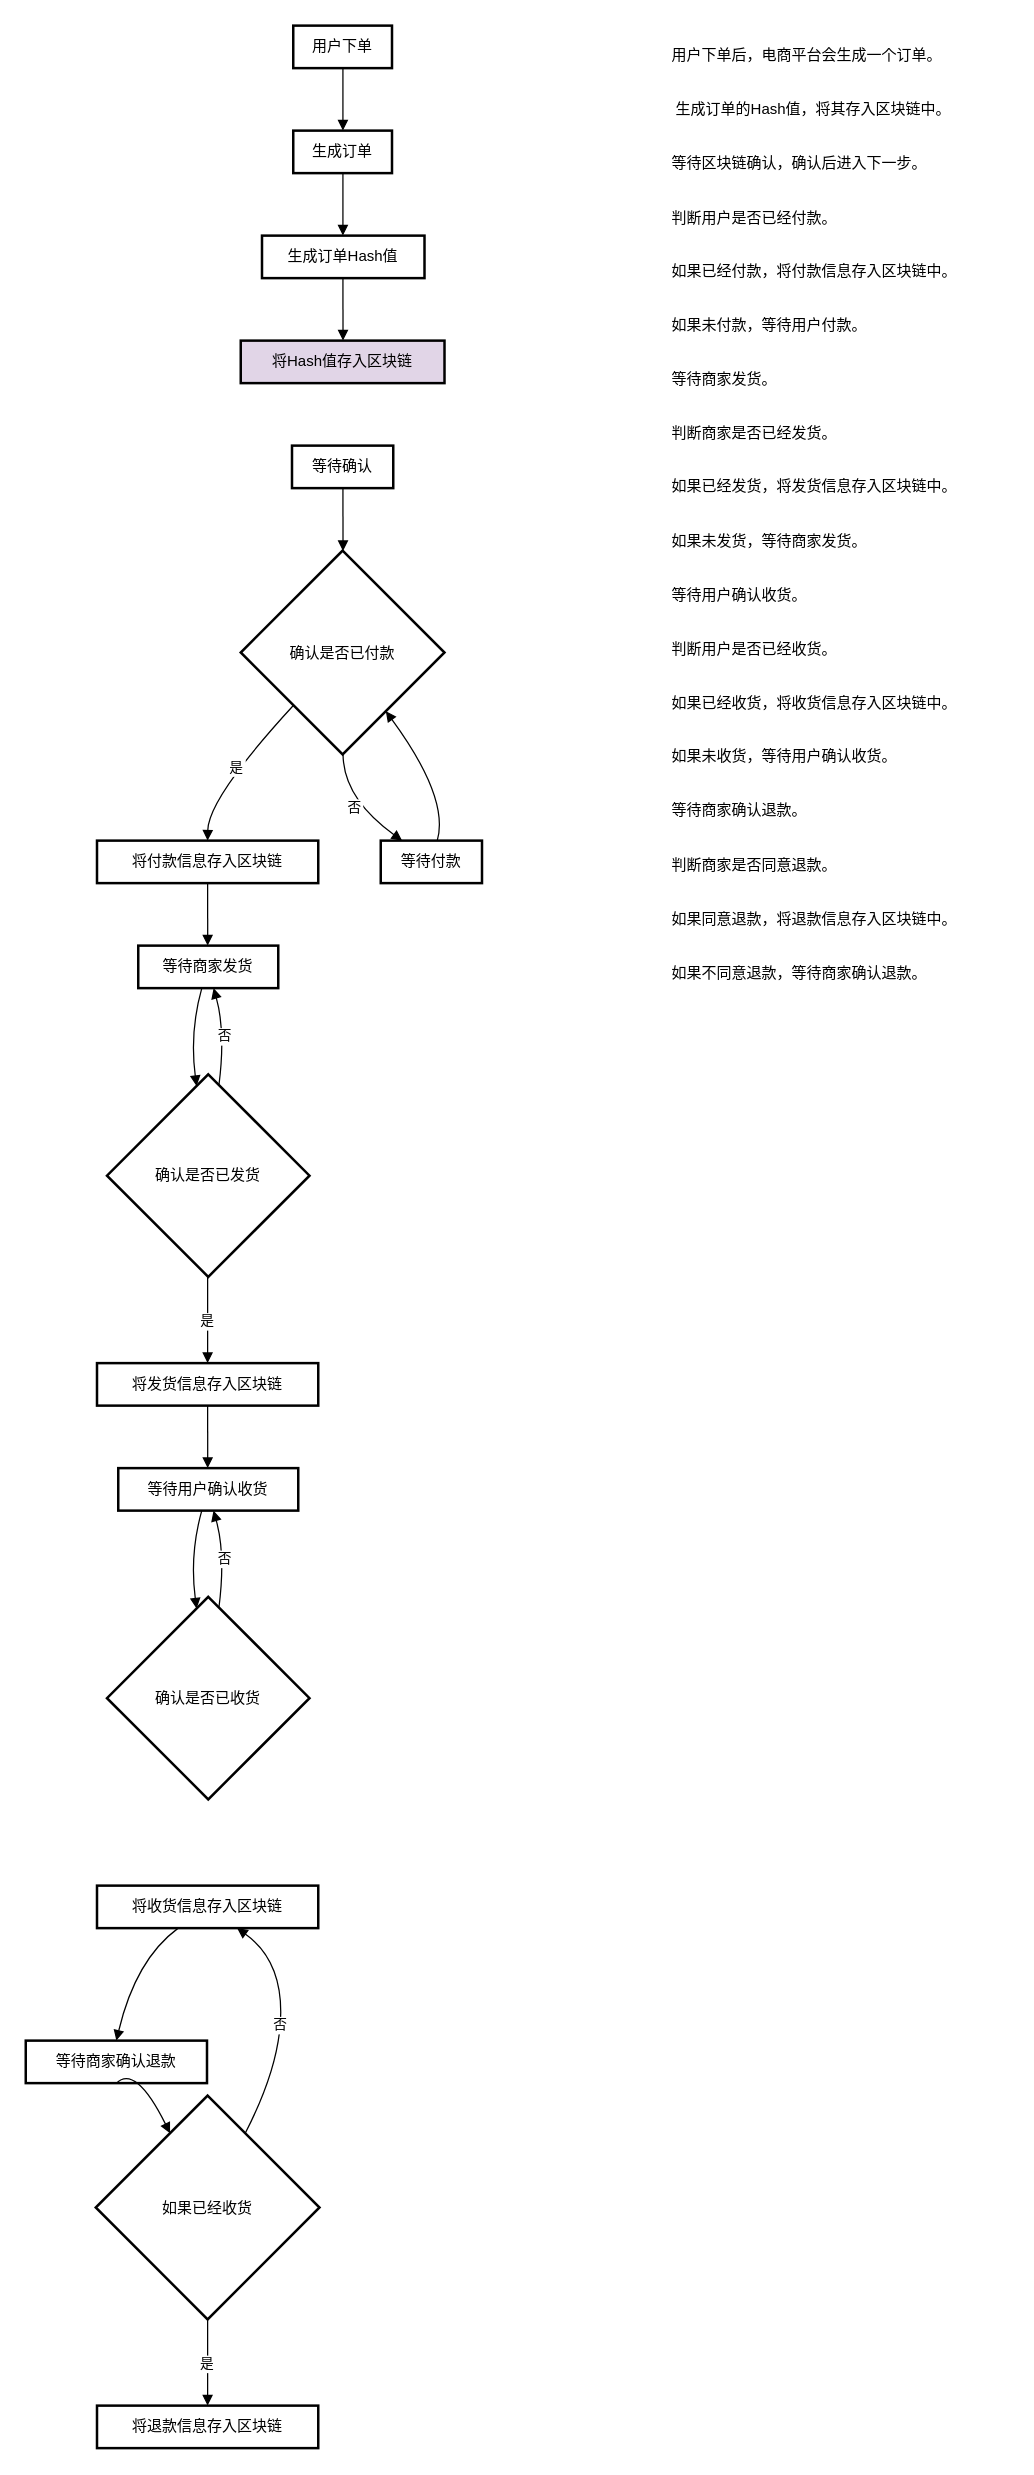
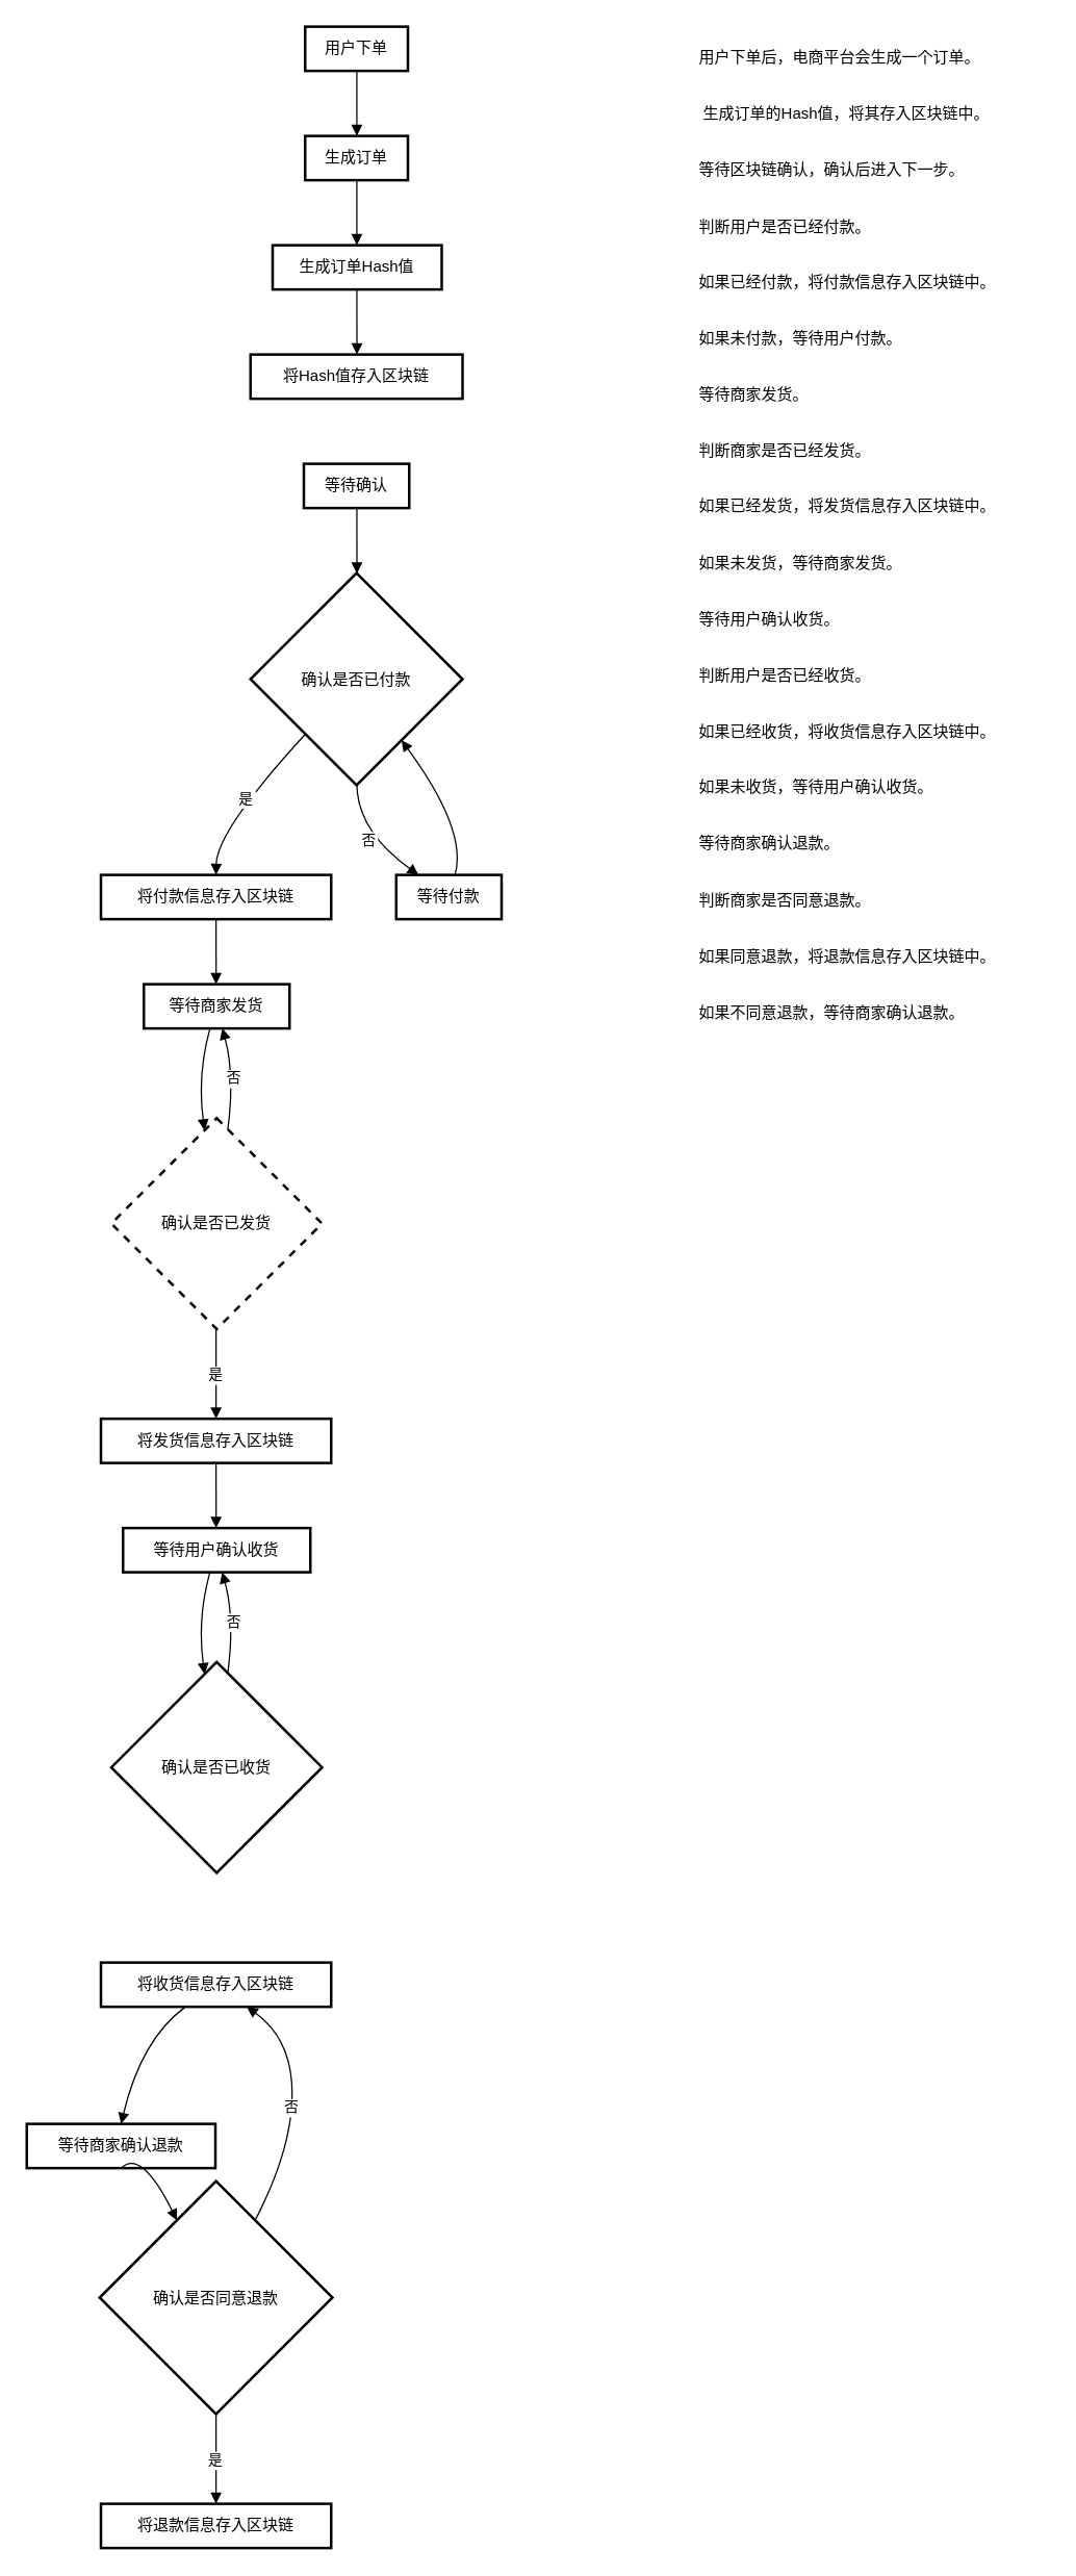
- <mxCell id="5" value="将Hash值存入区块链" style="whiteSpace=wrap;strokeWidth=2;fillColor=#e1d5e7;" vertex="1" parent="1"><mxGeometry x="192" y="272" width="163" height="34" as="geometry" /></mxCell>
+ <mxCell id="5" value="将Hash值存入区块链" style="whiteSpace=wrap;strokeWidth=2;" vertex="1" parent="1"><mxGeometry x="192" y="272" width="163" height="34" as="geometry" /></mxCell>
- <mxCell id="11" value="确认是否已发货" style="rhombus;strokeWidth=2;whiteSpace=wrap;" vertex="1" parent="1"><mxGeometry x="85" y="859" width="162" height="162" as="geometry" /></mxCell>
+ <mxCell id="11" value="确认是否已发货" style="rhombus;strokeWidth=2;whiteSpace=wrap;dashed=1;" vertex="1" parent="1"><mxGeometry x="85" y="859" width="162" height="162" as="geometry" /></mxCell>
- <mxCell id="17" value="如果已经收货" style="rhombus;strokeWidth=2;whiteSpace=wrap;" vertex="1" parent="1"><mxGeometry x="76" y="1676" width="179" height="179" as="geometry" /></mxCell>
+ <mxCell id="17" value="确认是否同意退款" style="rhombus;strokeWidth=2;whiteSpace=wrap;" vertex="1" parent="1"><mxGeometry x="76" y="1676" width="179" height="179" as="geometry" /></mxCell>
